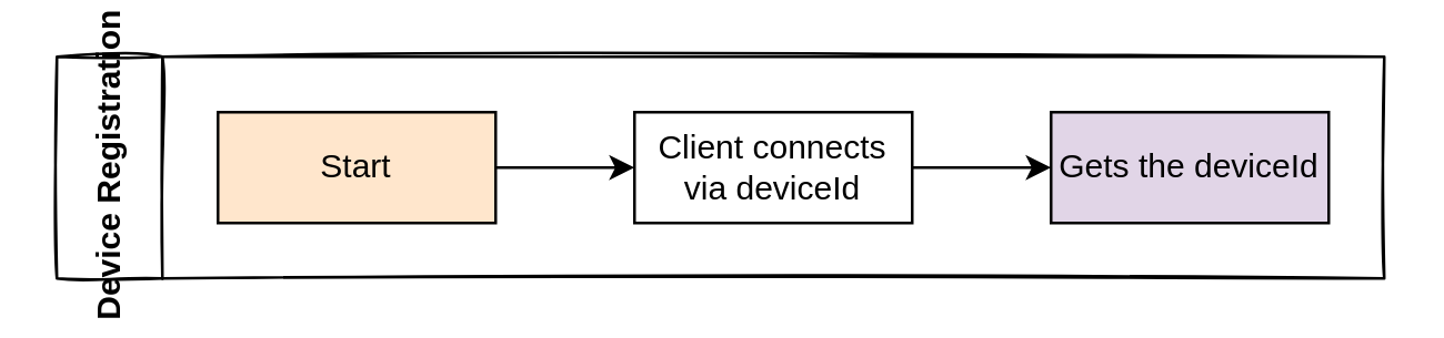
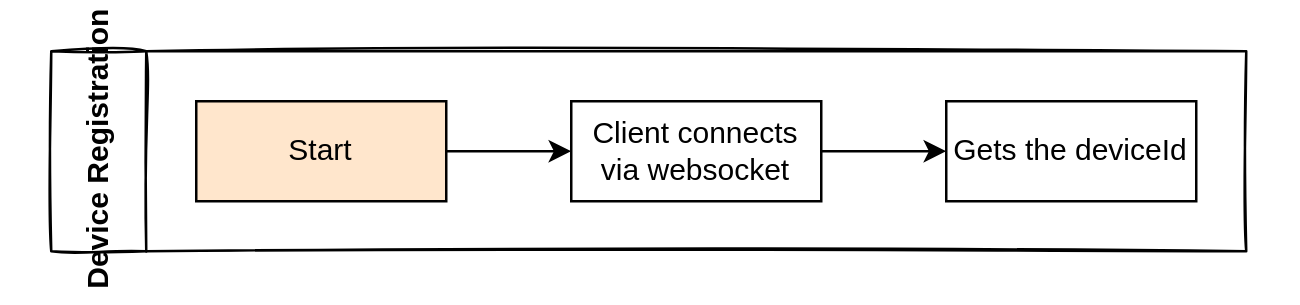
- <mxCell id="5" value="Client connects via deviceId" style="whiteSpace=wrap;html=1;" parent="2" vertex="1"><mxGeometry x="208" y="20" width="100" height="40" as="geometry" /></mxCell>
+ <mxCell id="5" value="Client connects via websocket" style="whiteSpace=wrap;html=1;" parent="2" vertex="1"><mxGeometry x="208" y="20" width="100" height="40" as="geometry" /></mxCell>
- <mxCell id="7" value="Gets the deviceId" style="whiteSpace=wrap;html=1;fillColor=#e1d5e7;" vertex="1" parent="2"><mxGeometry x="358" y="20" width="100" height="40" as="geometry" /></mxCell>
+ <mxCell id="7" value="Gets the deviceId" style="whiteSpace=wrap;html=1;" vertex="1" parent="2"><mxGeometry x="358" y="20" width="100" height="40" as="geometry" /></mxCell>
